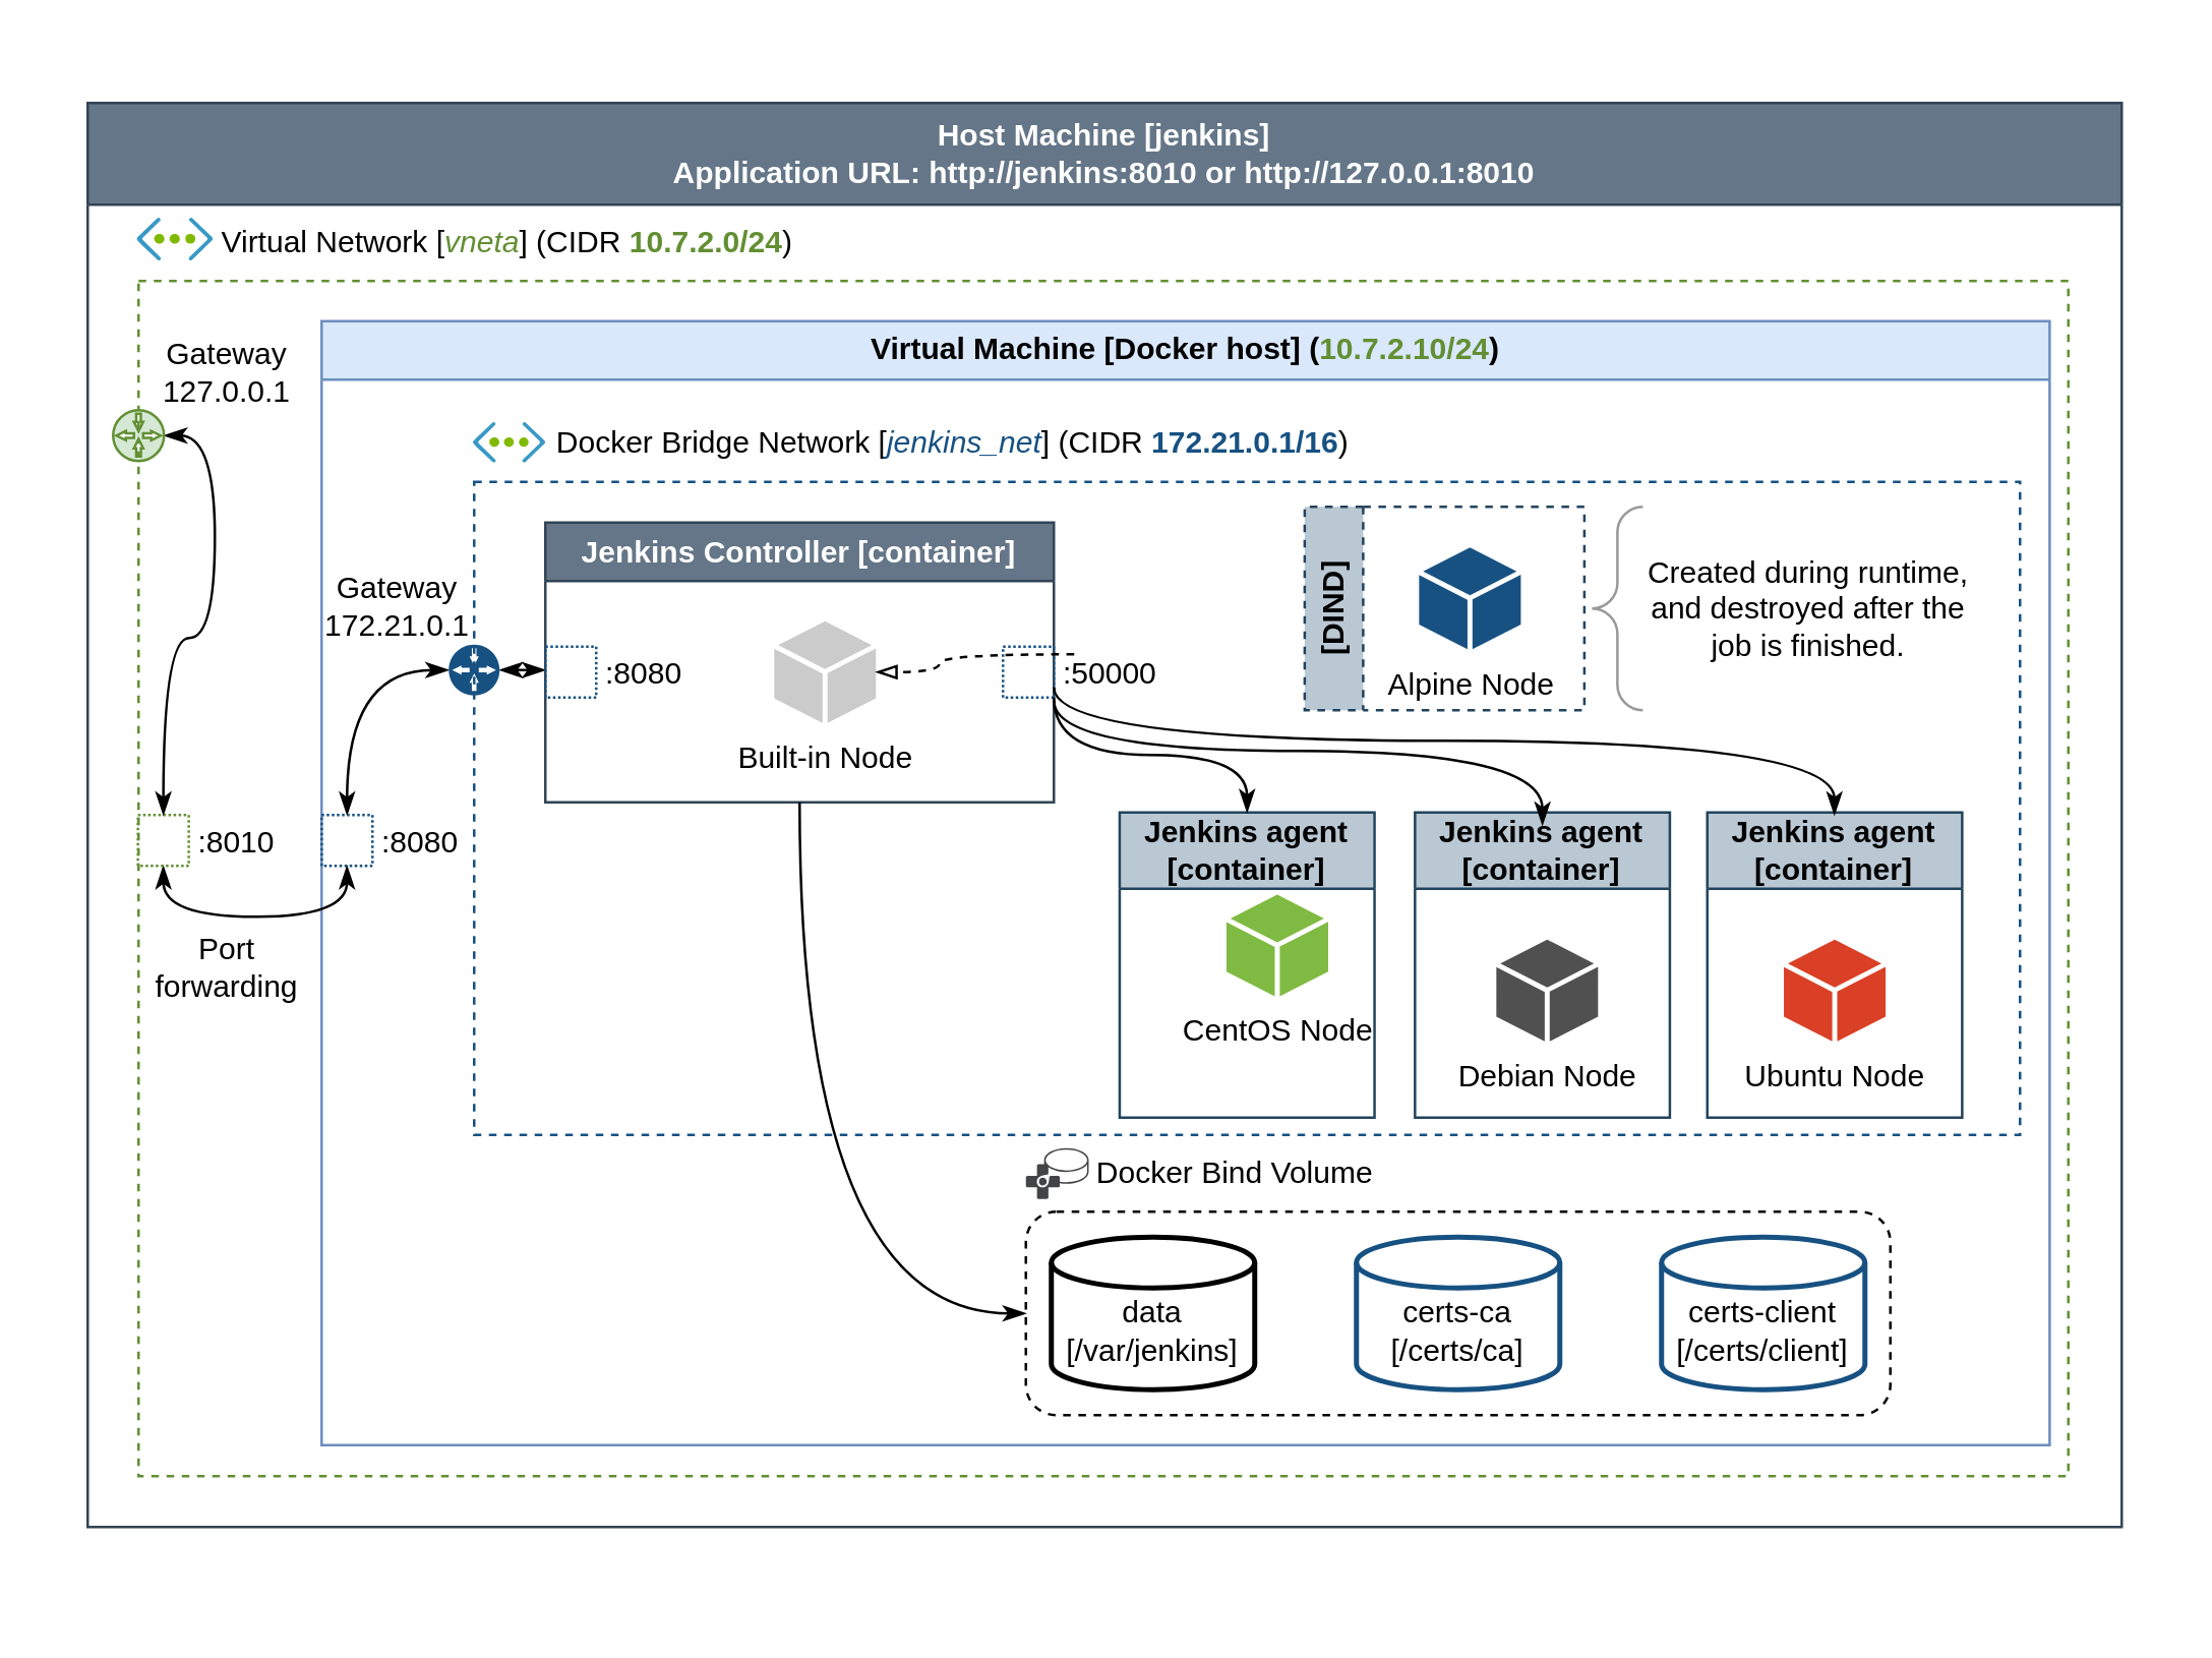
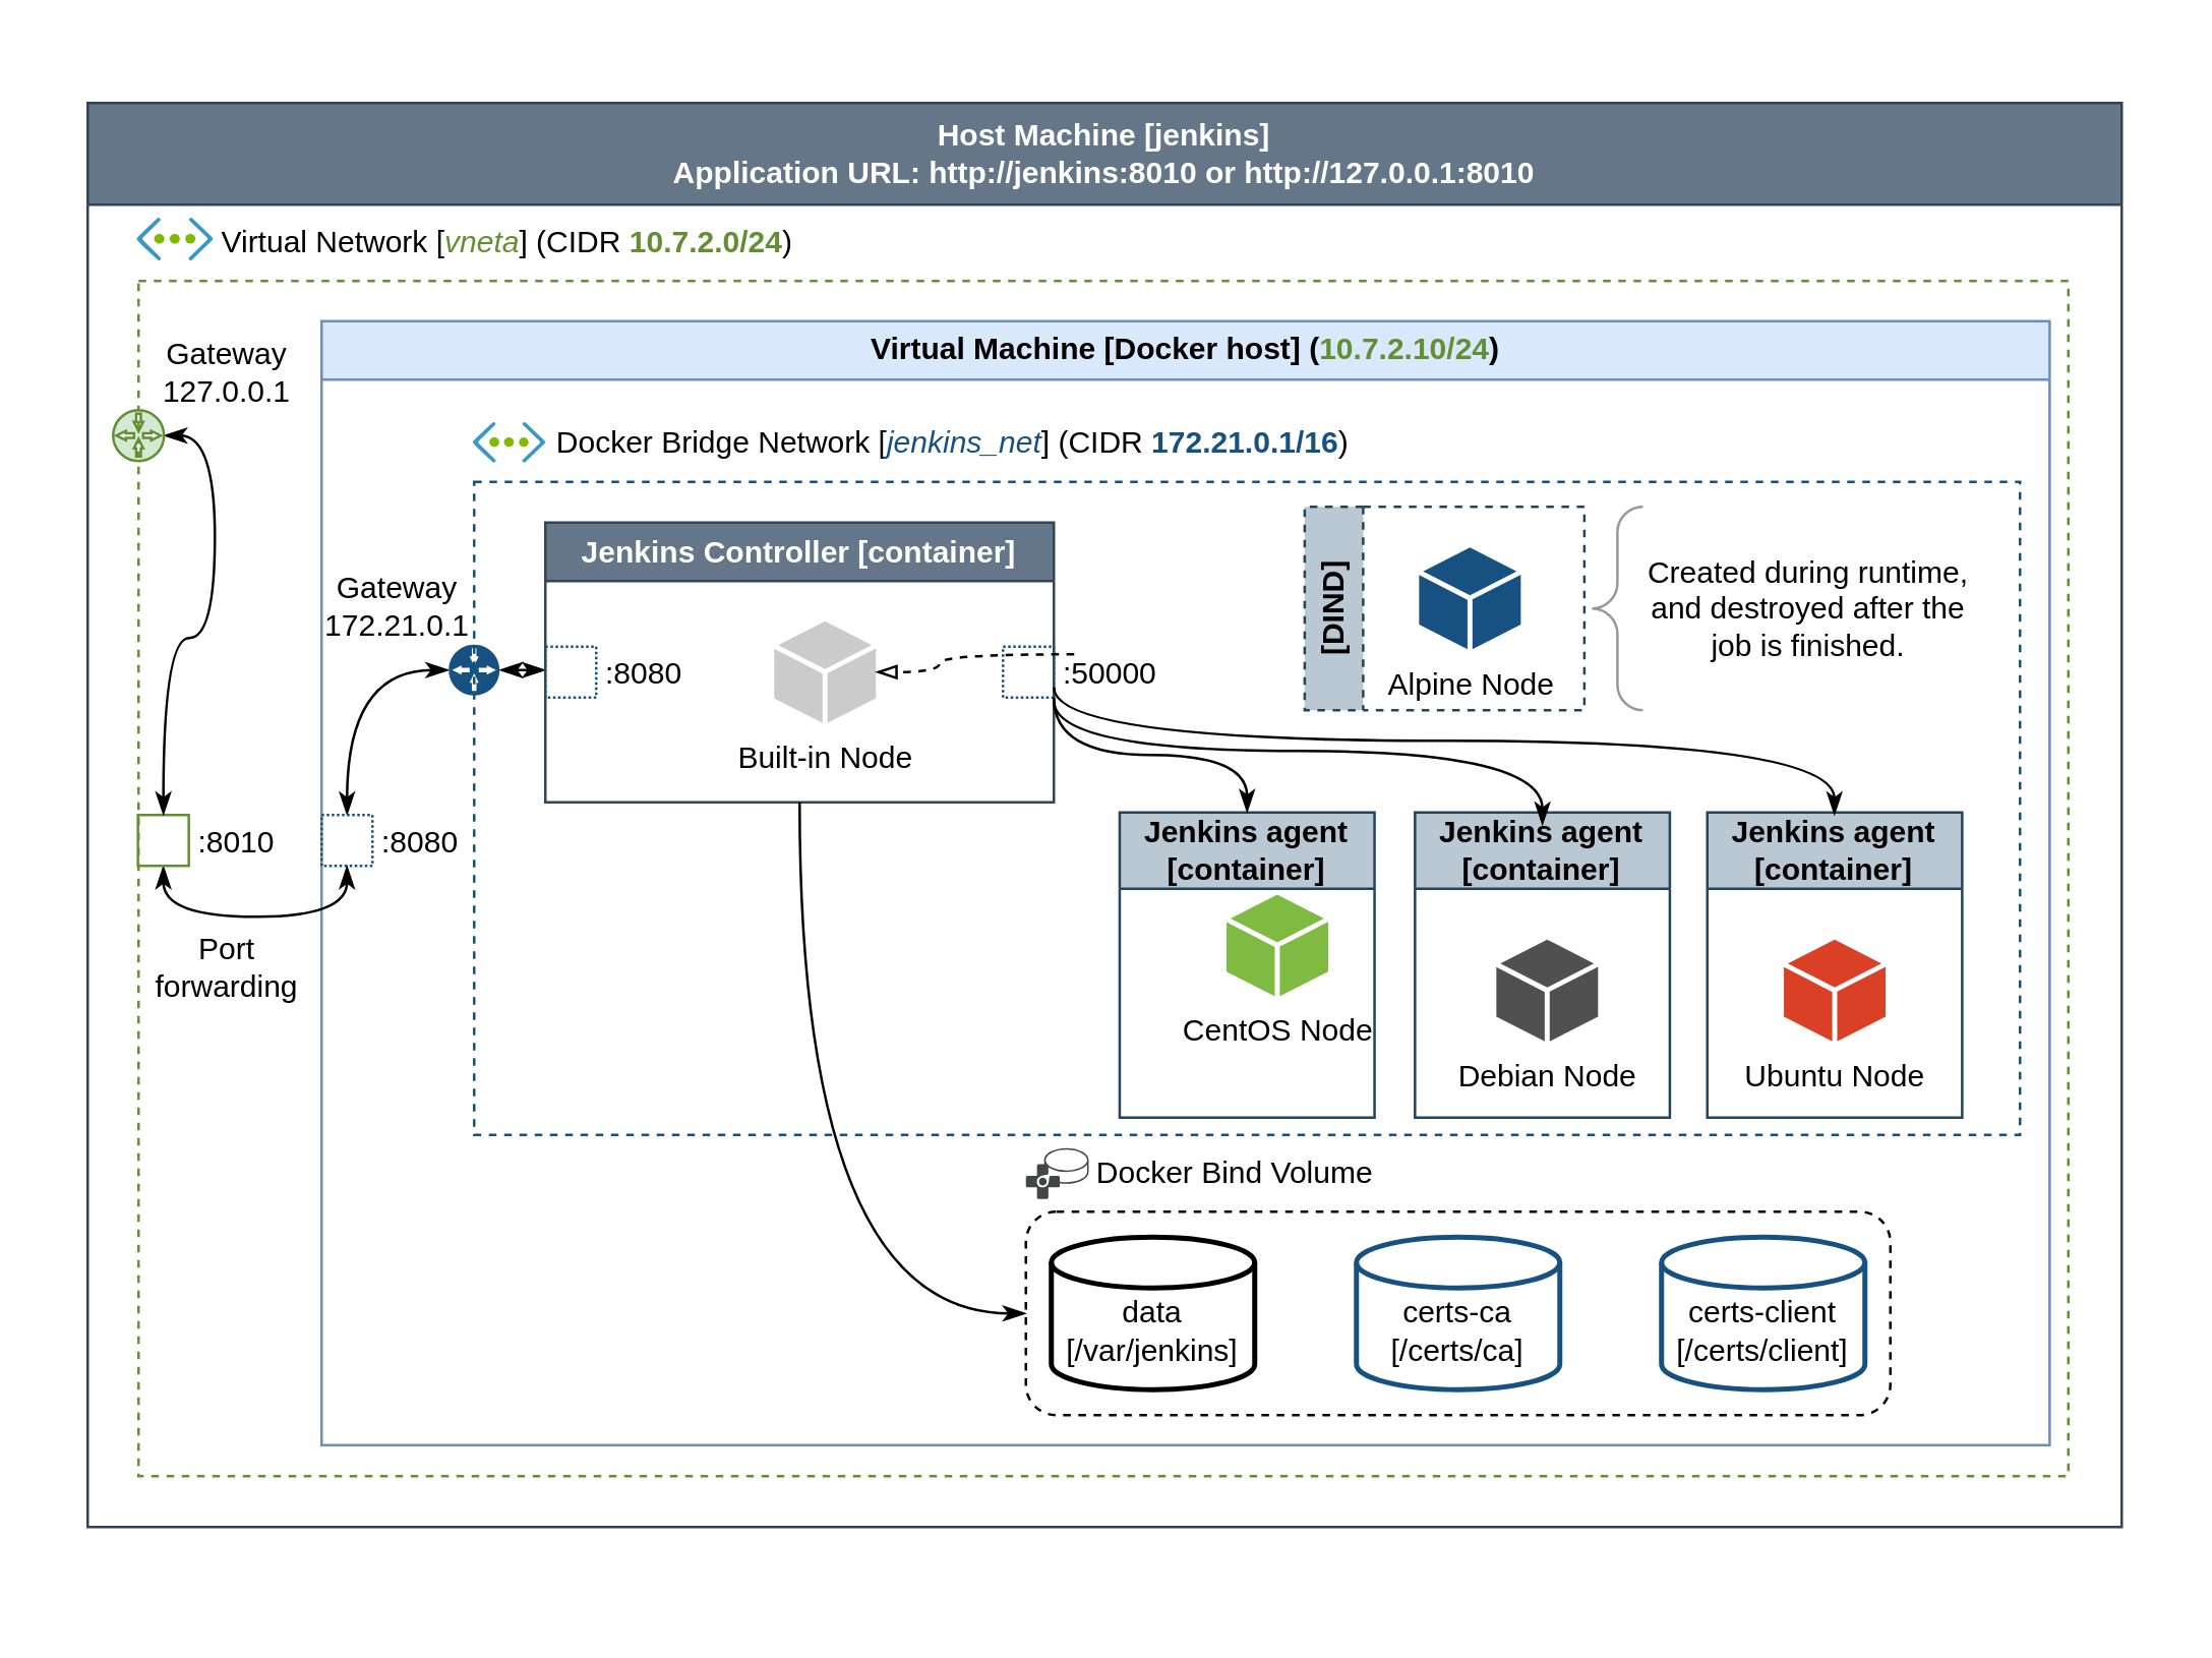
- <mxCell id="40" value=":8010" style="fontStyle=0;labelPosition=right;verticalLabelPosition=middle;align=left;verticalAlign=middle;spacingLeft=2;strokeColor=#628F33;fontColor=default;fillColor=none;dashed=1;dashPattern=1 1;" parent="4" vertex="1"><mxGeometry x="19.76" y="280" width="20" height="20" as="geometry" /></mxCell>
+ <mxCell id="40" value=":8010" style="fontStyle=0;labelPosition=right;verticalLabelPosition=middle;align=left;verticalAlign=middle;spacingLeft=2;strokeColor=#628F33;fontColor=default;fillColor=none;dashed=0;dashPattern=1 1;" parent="4" vertex="1"><mxGeometry x="19.76" y="280" width="20" height="20" as="geometry" /></mxCell>
